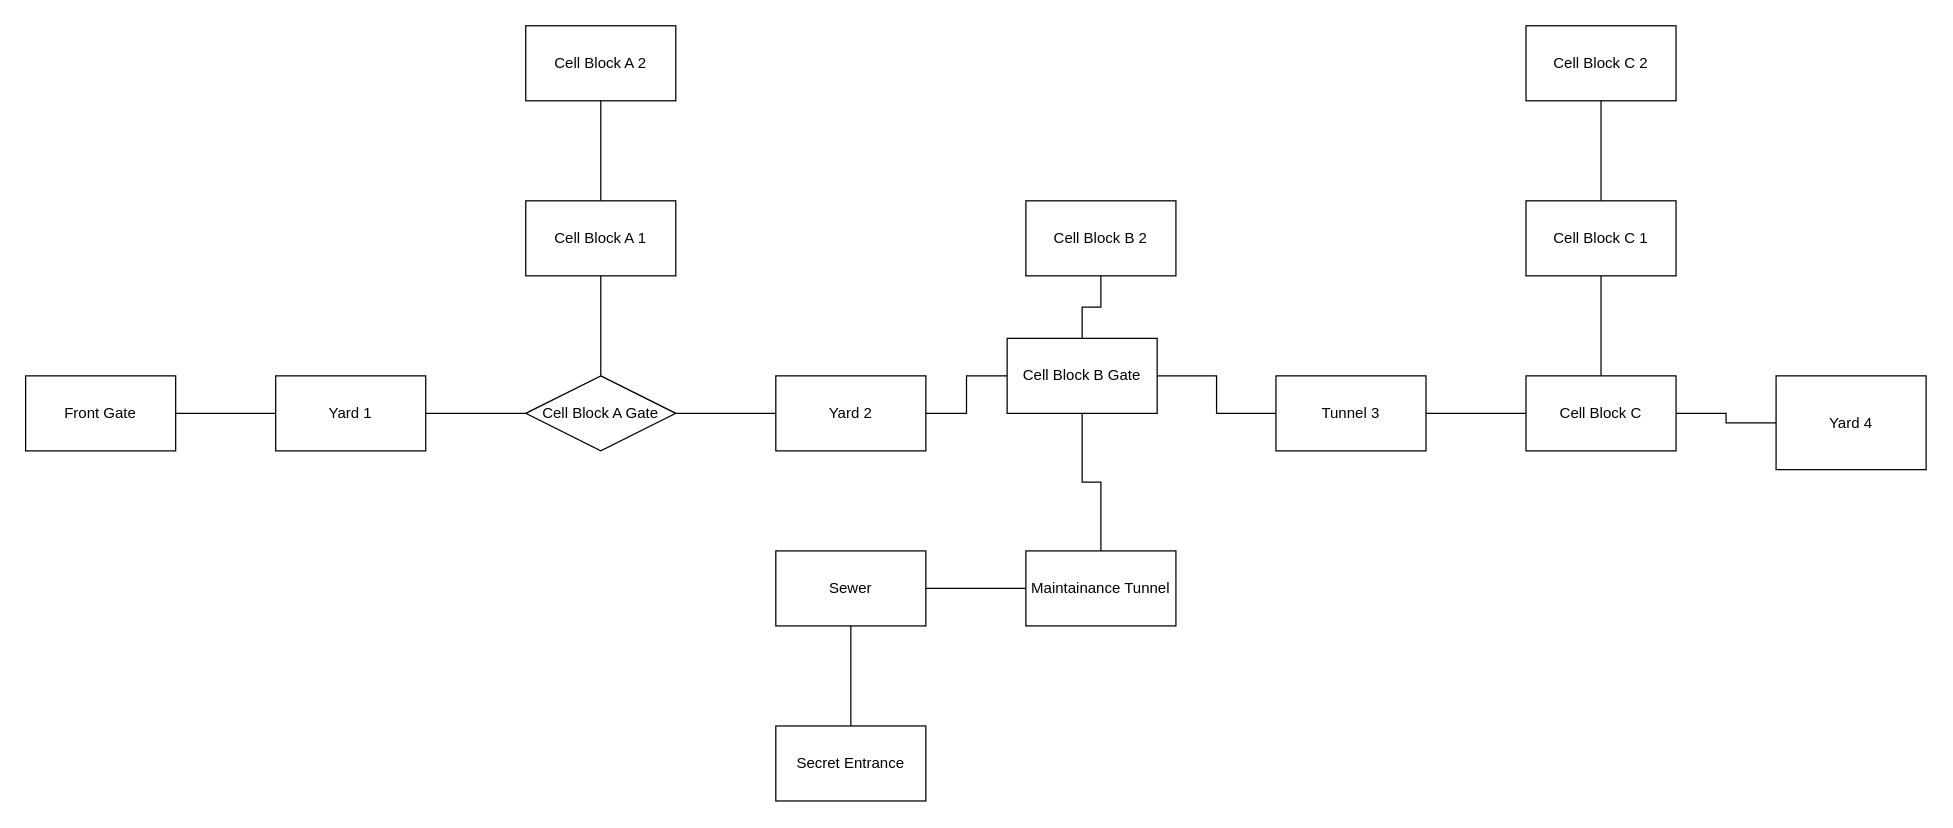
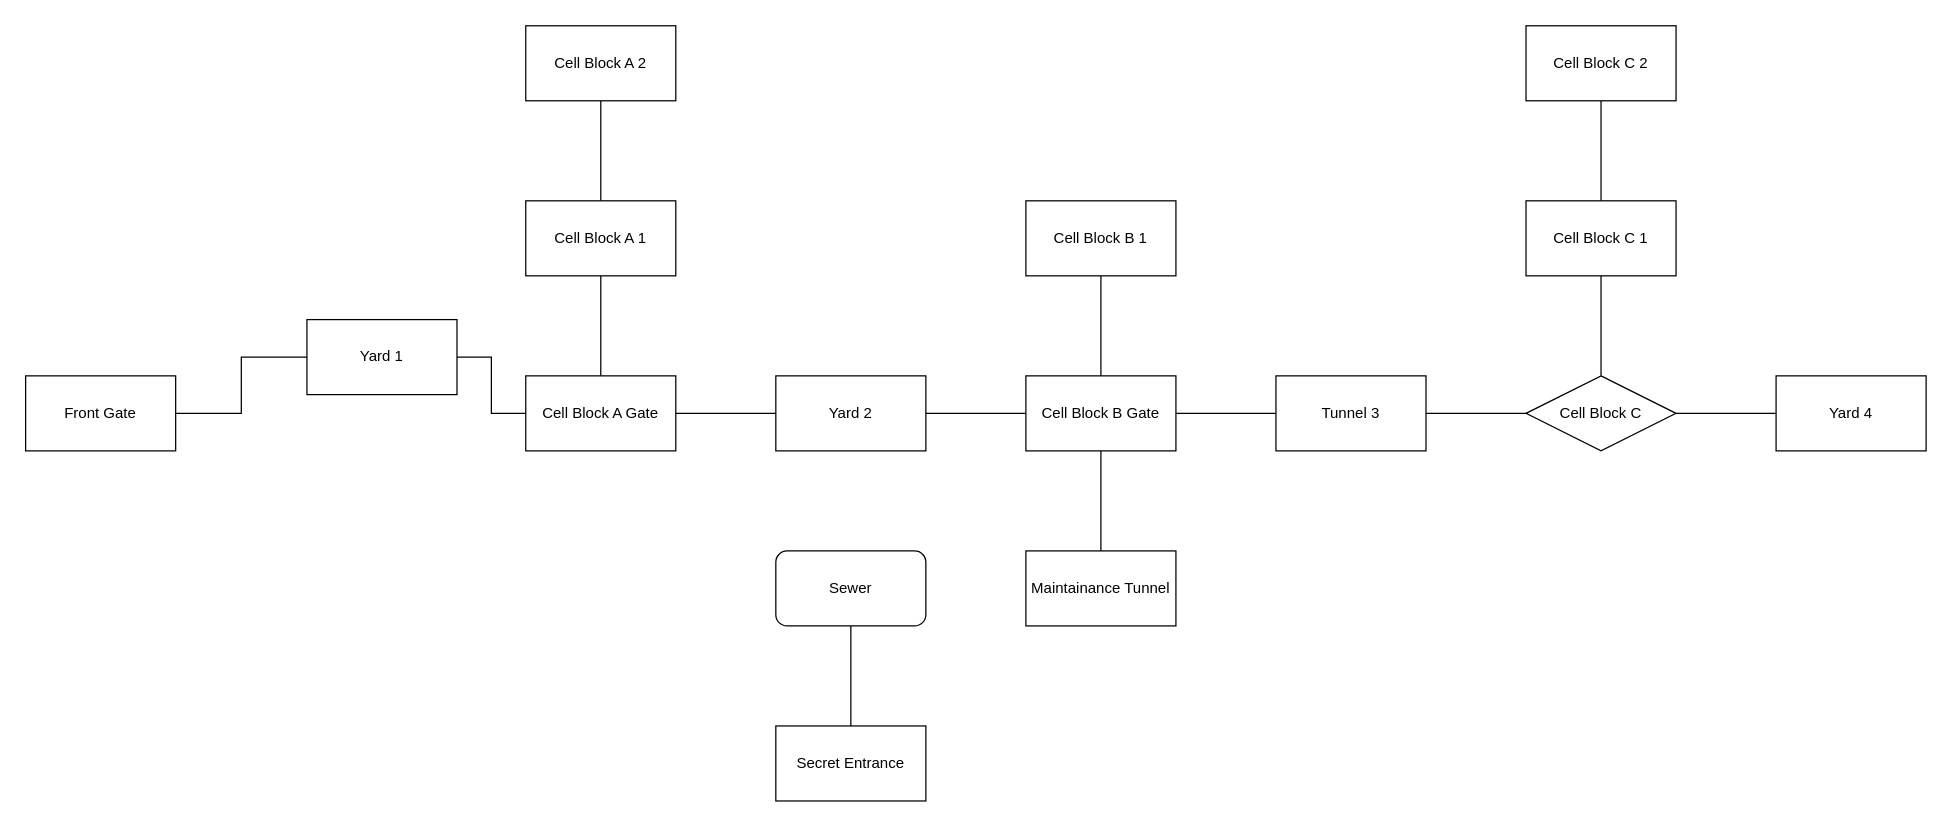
- <mxCell id="23" value="Cell Block B 2" style="whiteSpace=wrap;html=1;rounded=0;" vertex="1" parent="1"><mxGeometry x="820" y="160" width="120" height="60" as="geometry" /></mxCell>
+ <mxCell id="23" value="Cell Block B 1" style="whiteSpace=wrap;html=1;rounded=0;" vertex="1" parent="1"><mxGeometry x="820" y="160" width="120" height="60" as="geometry" /></mxCell>
- <mxCell id="16" value="Cell Block B Gate" style="whiteSpace=wrap;html=1;rounded=0;" vertex="1" parent="1"><mxGeometry x="805" y="270" width="120" height="60" as="geometry" /></mxCell>
+ <mxCell id="16" value="Cell Block B Gate" style="whiteSpace=wrap;html=1;rounded=0;" vertex="1" parent="1"><mxGeometry x="820" y="300" width="120" height="60" as="geometry" /></mxCell>
- <mxCell id="10" value="Yard 1" style="whiteSpace=wrap;html=1;rounded=0;" vertex="1" parent="1"><mxGeometry x="220" y="300" width="120" height="60" as="geometry" /></mxCell>
+ <mxCell id="10" value="Yard 1" style="whiteSpace=wrap;html=1;rounded=0;" vertex="1" parent="1"><mxGeometry x="245" y="255" width="120" height="60" as="geometry" /></mxCell>
- <mxCell id="5" value="Cell Block A Gate" style="rhombus;whiteSpace=wrap;html=1;" vertex="1" parent="1"><mxGeometry x="420" y="300" width="120" height="60" as="geometry" /></mxCell>
+ <mxCell id="5" value="Cell Block A Gate" style="rounded=0;whiteSpace=wrap;html=1;" vertex="1" parent="1"><mxGeometry x="420" y="300" width="120" height="60" as="geometry" /></mxCell>
- <mxCell id="21" value="Cell Block C" style="whiteSpace=wrap;html=1;rounded=0;" vertex="1" parent="1"><mxGeometry x="1220" y="300" width="120" height="60" as="geometry" /></mxCell>
+ <mxCell id="21" value="Cell Block C" style="rhombus;whiteSpace=wrap;html=1;" vertex="1" parent="1"><mxGeometry x="1220" y="300" width="120" height="60" as="geometry" /></mxCell>
- <mxCell id="22" value="Yard 4" style="whiteSpace=wrap;html=1;rounded=0;" vertex="1" parent="1"><mxGeometry x="1420" y="300" width="120" height="75" as="geometry" /></mxCell>
+ <mxCell id="22" value="Yard 4" style="whiteSpace=wrap;html=1;rounded=0;" vertex="1" parent="1"><mxGeometry x="1420" y="300" width="120" height="60" as="geometry" /></mxCell>
- <mxCell id="30" value="Sewer" style="whiteSpace=wrap;html=1;rounded=0;" vertex="1" parent="1"><mxGeometry x="620" y="440" width="120" height="60" as="geometry" /></mxCell>
+ <mxCell id="30" value="Sewer" style="whiteSpace=wrap;html=1;rounded=1;" vertex="1" parent="1"><mxGeometry x="620" y="440" width="120" height="60" as="geometry" /></mxCell>
- <mxCell id="27" value="" style="edgeStyle=orthogonalEdgeStyle;rounded=0;orthogonalLoop=1;jettySize=auto;html=1;endArrow=none;endFill=0;" edge="1" parent="1" source="28" target="30"><mxGeometry relative="1" as="geometry" /></mxCell>
